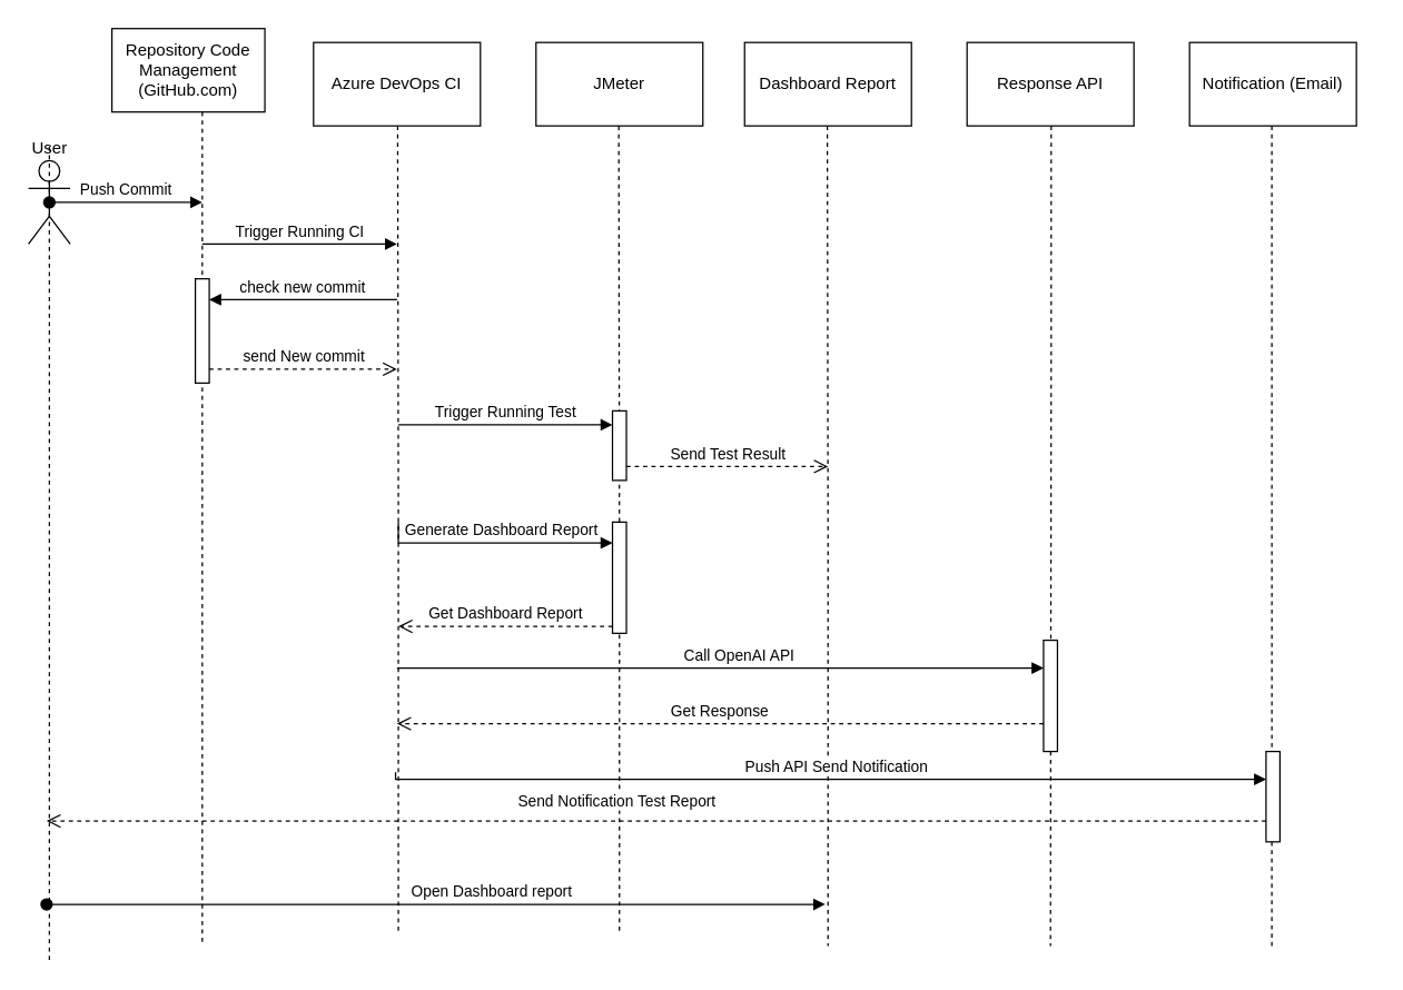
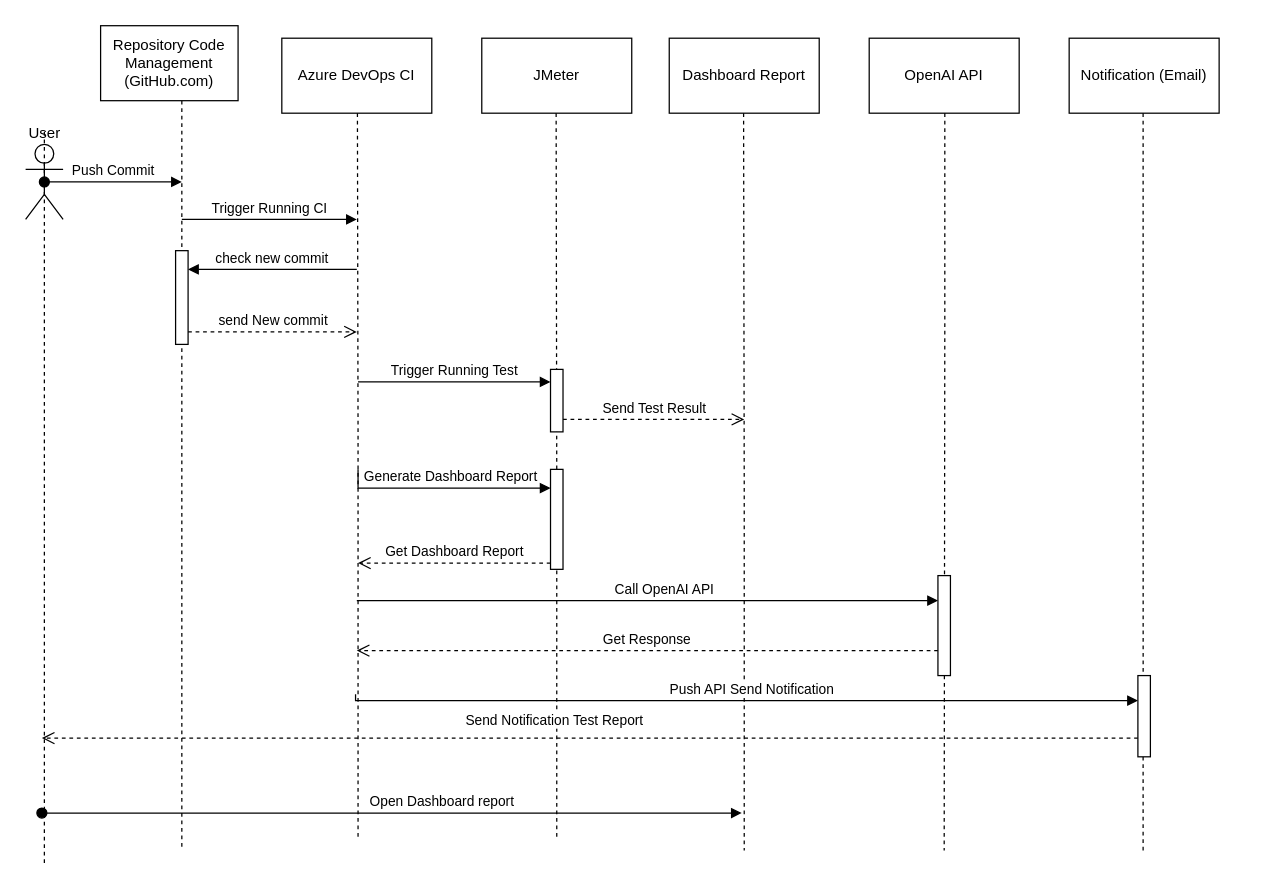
- <mxCell id="28" value="Response API" style="whiteSpace=wrap;html=1;" parent="1" vertex="1"><mxGeometry x="695" y="30" width="120" height="60" as="geometry" /></mxCell>
+ <mxCell id="28" value="OpenAI API" style="whiteSpace=wrap;html=1;" parent="1" vertex="1"><mxGeometry x="695" y="30" width="120" height="60" as="geometry" /></mxCell>
